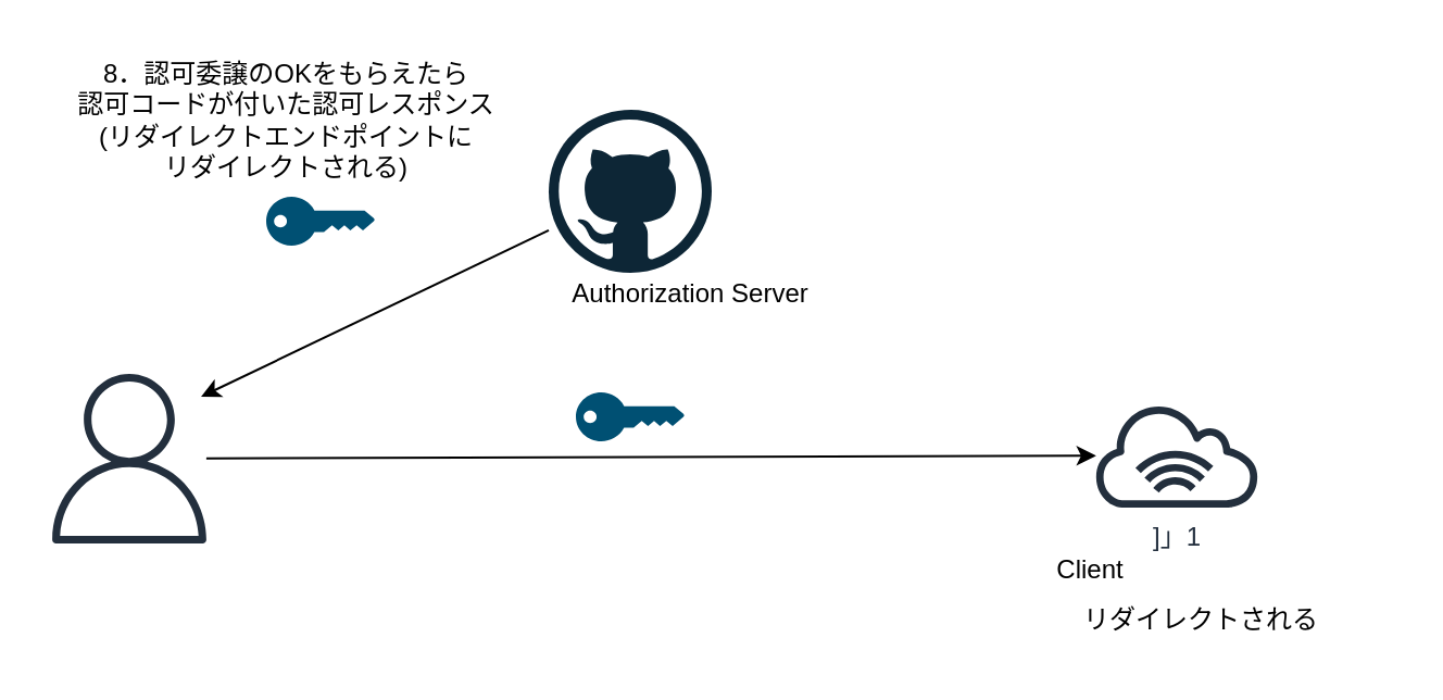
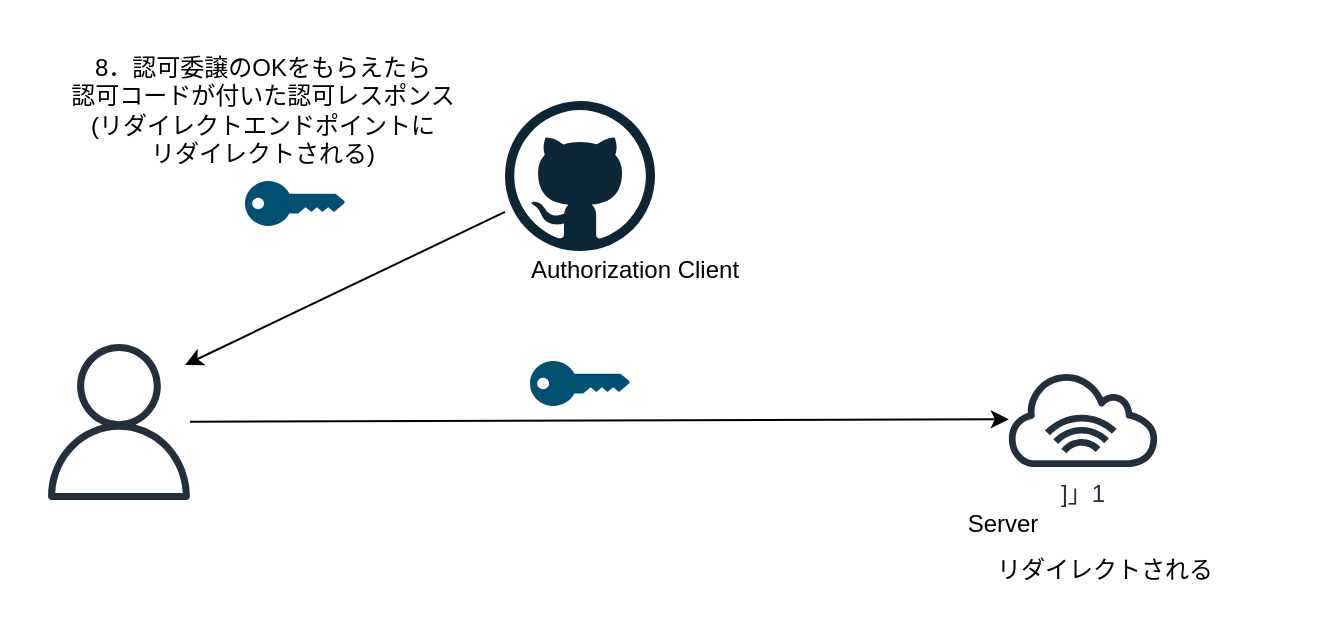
- <mxCell id="4" value="Authorization Server" style="text;html=1;align=center;verticalAlign=middle;resizable=0;points=[];autosize=1;strokeColor=none;fillColor=none;" parent="1" vertex="1"><mxGeometry x="252" y="120" width="130" height="30" as="geometry" /></mxCell>
+ <mxCell id="4" value="Authorization Client" style="text;html=1;align=center;verticalAlign=middle;resizable=0;points=[];autosize=1;strokeColor=none;fillColor=none;" parent="1" vertex="1"><mxGeometry x="252" y="120" width="130" height="30" as="geometry" /></mxCell>
- <mxCell id="6" value="Client" style="text;html=1;align=center;verticalAlign=middle;resizable=0;points=[];autosize=1;strokeColor=none;fillColor=none;" vertex="1" parent="1"><mxGeometry x="476" y="246.5" width="50" height="30" as="geometry" /></mxCell>
+ <mxCell id="6" value="Server" style="text;html=1;align=center;verticalAlign=middle;resizable=0;points=[];autosize=1;strokeColor=none;fillColor=none;" vertex="1" parent="1"><mxGeometry x="476" y="246.5" width="50" height="30" as="geometry" /></mxCell>
